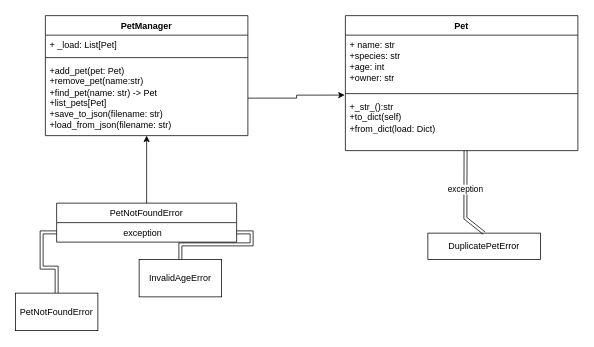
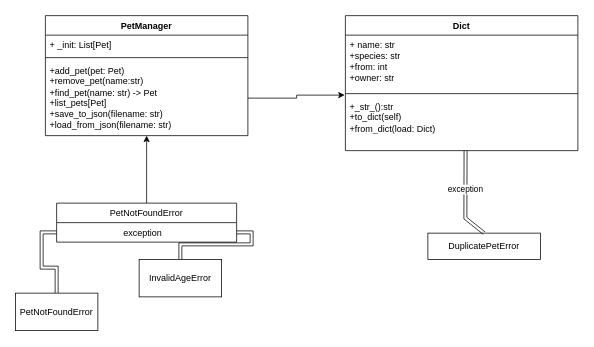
- <mxCell id="6" value="Pet" style="swimlane;fontStyle=1;align=center;verticalAlign=top;childLayout=stackLayout;horizontal=1;startSize=26;horizontalStack=0;resizeParent=1;resizeParentMax=0;resizeLast=0;collapsible=1;marginBottom=0;whiteSpace=wrap;html=1;" vertex="1" parent="1"><mxGeometry x="460" y="20" width="310" height="180" as="geometry" /></mxCell>
+ <mxCell id="6" value="Dict" style="swimlane;fontStyle=1;align=center;verticalAlign=top;childLayout=stackLayout;horizontal=1;startSize=26;horizontalStack=0;resizeParent=1;resizeParentMax=0;resizeLast=0;collapsible=1;marginBottom=0;whiteSpace=wrap;html=1;" vertex="1" parent="1"><mxGeometry x="460" y="20" width="310" height="180" as="geometry" /></mxCell>
- <mxCell id="3" value="+ _load: List[Pet]" style="text;strokeColor=none;fillColor=none;align=left;verticalAlign=top;spacingLeft=4;spacingRight=4;overflow=hidden;rotatable=0;points=[[0,0.5],[1,0.5]];portConstraint=eastwest;whiteSpace=wrap;html=1;" vertex="1" parent="2"><mxGeometry y="26" width="270" height="26" as="geometry" /></mxCell>
+ <mxCell id="3" value="+ _init: List[Pet]" style="text;strokeColor=none;fillColor=none;align=left;verticalAlign=top;spacingLeft=4;spacingRight=4;overflow=hidden;rotatable=0;points=[[0,0.5],[1,0.5]];portConstraint=eastwest;whiteSpace=wrap;html=1;" vertex="1" parent="2"><mxGeometry y="26" width="270" height="26" as="geometry" /></mxCell>
- <mxCell id="7" value="+ name: str&lt;div&gt;+species: str&lt;/div&gt;&lt;div&gt;+age: int&lt;/div&gt;&lt;div&gt;+owner: str&lt;/div&gt;" style="text;strokeColor=none;fillColor=none;align=left;verticalAlign=top;spacingLeft=4;spacingRight=4;overflow=hidden;rotatable=0;points=[[0,0.5],[1,0.5]];portConstraint=eastwest;whiteSpace=wrap;html=1;" vertex="1" parent="6"><mxGeometry y="26" width="310" height="74" as="geometry" /></mxCell>
+ <mxCell id="7" value="+ name: str&lt;div&gt;+species: str&lt;/div&gt;&lt;div&gt;+from: int&lt;/div&gt;&lt;div&gt;+owner: str&lt;/div&gt;" style="text;strokeColor=none;fillColor=none;align=left;verticalAlign=top;spacingLeft=4;spacingRight=4;overflow=hidden;rotatable=0;points=[[0,0.5],[1,0.5]];portConstraint=eastwest;whiteSpace=wrap;html=1;" vertex="1" parent="6"><mxGeometry y="26" width="310" height="74" as="geometry" /></mxCell>
